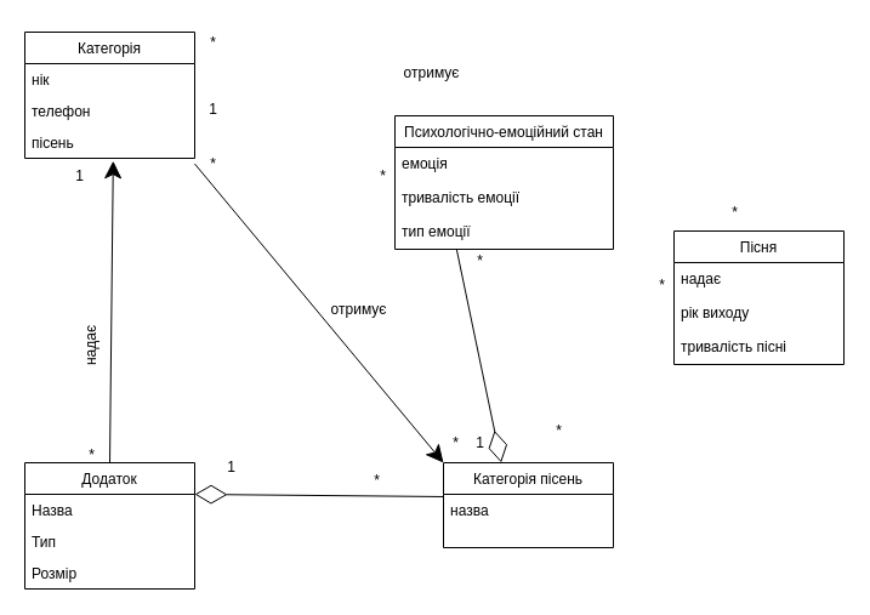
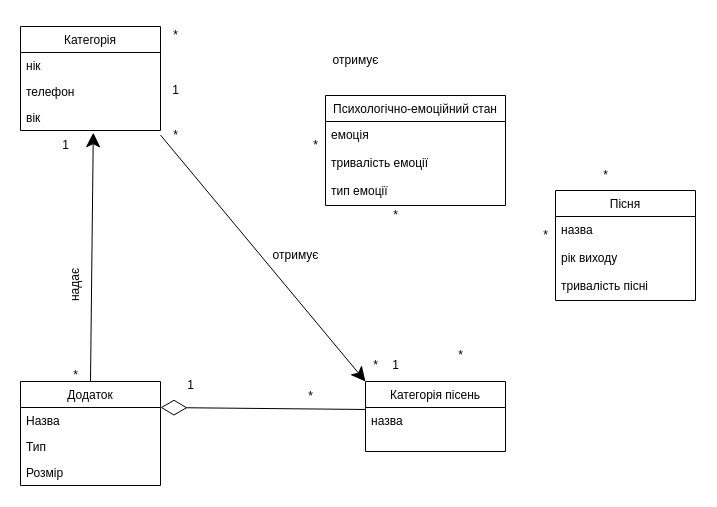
- <mxCell id="5" value="пісень" style="text;strokeColor=none;fillColor=none;align=left;verticalAlign=top;spacingLeft=4;spacingRight=4;overflow=hidden;rotatable=0;points=[[0,0.5],[1,0.5]];portConstraint=eastwest;" parent="2" vertex="1"><mxGeometry y="78" width="140" height="26" as="geometry" /></mxCell>
+ <mxCell id="5" value="вік" style="text;strokeColor=none;fillColor=none;align=left;verticalAlign=top;spacingLeft=4;spacingRight=4;overflow=hidden;rotatable=0;points=[[0,0.5],[1,0.5]];portConstraint=eastwest;" parent="2" vertex="1"><mxGeometry y="78" width="140" height="26" as="geometry" /></mxCell>
- <mxCell id="27" value="надає&#10;&#10;рік виходу&#10;&#10;тривалість пісні&#10;" style="text;strokeColor=none;fillColor=none;align=left;verticalAlign=top;spacingLeft=4;spacingRight=4;overflow=hidden;rotatable=0;points=[[0,0.5],[1,0.5]];portConstraint=eastwest;" parent="26" vertex="1"><mxGeometry y="26" width="140" height="84" as="geometry" /></mxCell>
+ <mxCell id="27" value="назва&#10;&#10;рік виходу&#10;&#10;тривалість пісні&#10;" style="text;strokeColor=none;fillColor=none;align=left;verticalAlign=top;spacingLeft=4;spacingRight=4;overflow=hidden;rotatable=0;points=[[0,0.5],[1,0.5]];portConstraint=eastwest;" parent="26" vertex="1"><mxGeometry y="26" width="140" height="84" as="geometry" /></mxCell>
- <mxCell id="19" value="" style="endArrow=diamondThin;endFill=0;endSize=24;html=1;rounded=0;exitX=0.283;exitY=1.007;exitDx=0;exitDy=0;exitPerimeter=0;entryX=0.34;entryY=-0.002;entryDx=0;entryDy=0;entryPerimeter=0;" parent="1" source="7" target="8" edge="1"><mxGeometry width="160" relative="1" as="geometry"><mxPoint x="470" y="331.89" as="sourcePoint" /><mxPoint x="380.42" y="378.11" as="targetPoint" /></mxGeometry></mxCell>
